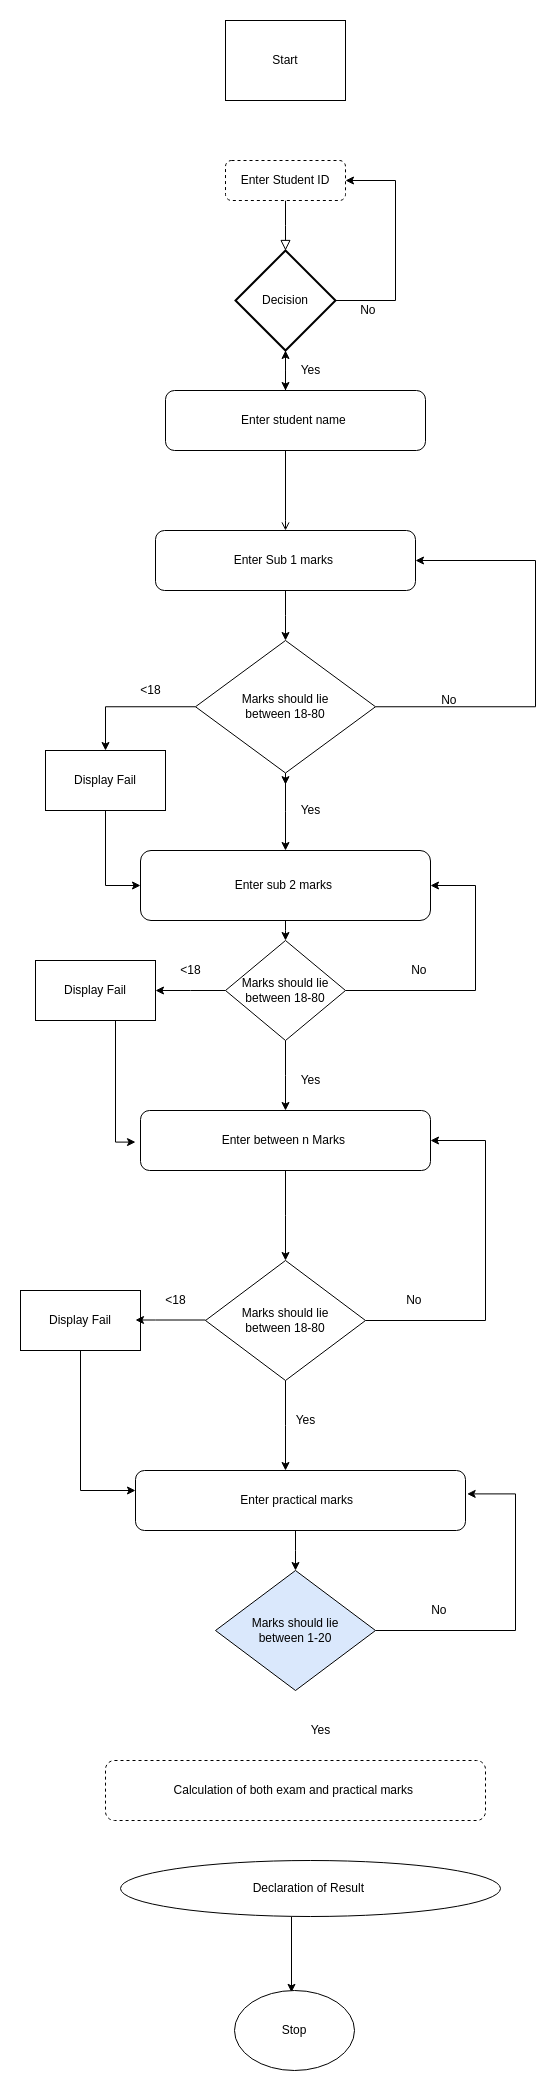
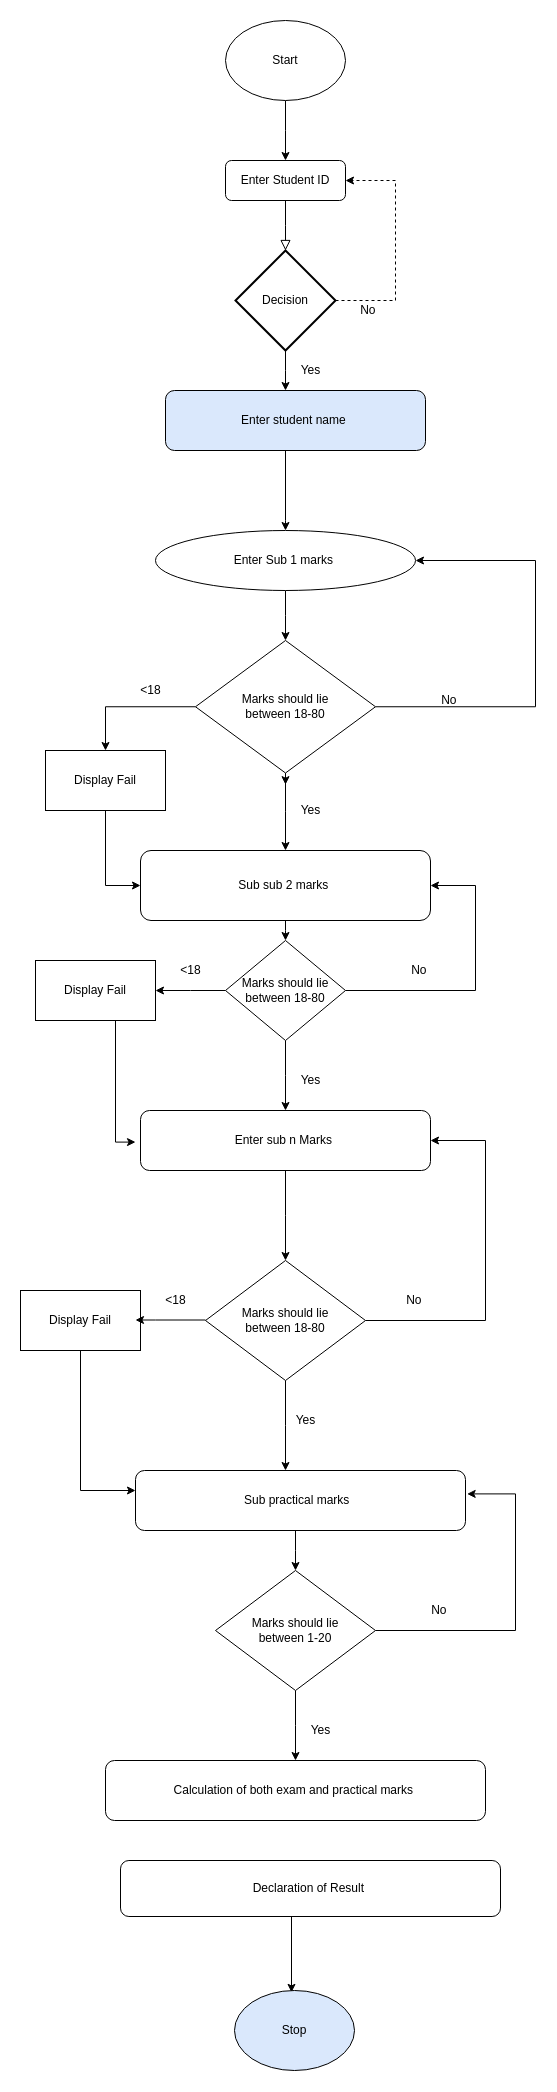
- <mxCell id="59" value="Start" style="whiteSpace=wrap;html=1;rounded=0;" vertex="1" parent="1"><mxGeometry x="225" y="20" width="120" height="80" as="geometry" /></mxCell>
+ <mxCell id="59" value="Start" style="ellipse;whiteSpace=wrap;html=1;" vertex="1" parent="1"><mxGeometry x="225" y="20" width="120" height="80" as="geometry" /></mxCell>
+ <mxCell id="58" style="edgeStyle=elbowEdgeStyle;rounded=0;orthogonalLoop=1;jettySize=auto;html=1;entryX=0.5;entryY=0;entryDx=0;entryDy=0;" edge="1" parent="1" source="59" target="3"><mxGeometry relative="1" as="geometry" /></mxCell>
- <mxCell id="3" value="Enter Student ID" style="rounded=1;whiteSpace=wrap;html=1;fontSize=12;glass=0;strokeWidth=1;shadow=0;dashed=1;" parent="1" vertex="1"><mxGeometry x="225" y="160" width="120" height="40" as="geometry" /></mxCell>
+ <mxCell id="3" value="Enter Student ID" style="rounded=1;whiteSpace=wrap;html=1;fontSize=12;glass=0;strokeWidth=1;shadow=0;" parent="1" vertex="1"><mxGeometry x="225" y="160" width="120" height="40" as="geometry" /></mxCell>
- <mxCell id="4" style="edgeStyle=orthogonalEdgeStyle;rounded=0;orthogonalLoop=1;jettySize=auto;html=1;exitX=1;exitY=0.5;exitDx=0;exitDy=0;exitPerimeter=0;entryX=1;entryY=0.5;entryDx=0;entryDy=0;" edge="1" parent="1" source="6" target="3"><mxGeometry relative="1" as="geometry"><Array as="points"><mxPoint x="395" y="300" /><mxPoint x="395" y="180" /></Array></mxGeometry></mxCell>
+ <mxCell id="4" style="edgeStyle=orthogonalEdgeStyle;rounded=0;orthogonalLoop=1;jettySize=auto;html=1;exitX=1;exitY=0.5;exitDx=0;exitDy=0;exitPerimeter=0;entryX=1;entryY=0.5;entryDx=0;entryDy=0;dashed=1;" edge="1" parent="1" source="6" target="3"><mxGeometry relative="1" as="geometry"><Array as="points"><mxPoint x="395" y="300" /><mxPoint x="395" y="180" /></Array></mxGeometry></mxCell>
- <mxCell id="8" value="" style="edgeStyle=elbowEdgeStyle;rounded=0;orthogonalLoop=1;jettySize=auto;html=1;" edge="1" parent="1" source="9" target="6"><mxGeometry relative="1" as="geometry" /></mxCell>
- <mxCell id="9" value="Enter student name&amp;nbsp;" style="rounded=1;whiteSpace=wrap;html=1;" vertex="1" parent="1"><mxGeometry x="165" y="390" width="260" height="60" as="geometry" /></mxCell>
+ <mxCell id="9" value="Enter student name&amp;nbsp;" style="rounded=1;whiteSpace=wrap;html=1;fillColor=#dae8fc;" vertex="1" parent="1"><mxGeometry x="165" y="390" width="260" height="60" as="geometry" /></mxCell>
- <mxCell id="7" style="edgeStyle=orthogonalEdgeStyle;rounded=0;orthogonalLoop=1;jettySize=auto;html=1;exitX=0.5;exitY=1;exitDx=0;exitDy=0;entryX=0.5;entryY=0;entryDx=0;entryDy=0;endArrow=open;" edge="1" parent="1" source="9" target="11"><mxGeometry relative="1" as="geometry"><Array as="points"><mxPoint x="285" y="450" /><mxPoint x="285" y="520" /></Array></mxGeometry></mxCell>
+ <mxCell id="7" style="edgeStyle=orthogonalEdgeStyle;rounded=0;orthogonalLoop=1;jettySize=auto;html=1;exitX=0.5;exitY=1;exitDx=0;exitDy=0;entryX=0.5;entryY=0;entryDx=0;entryDy=0;" edge="1" parent="1" source="9" target="11"><mxGeometry relative="1" as="geometry"><Array as="points"><mxPoint x="285" y="450" /><mxPoint x="285" y="520" /></Array></mxGeometry></mxCell>
- <mxCell id="11" value="Enter Sub 1 marks&amp;nbsp;" style="rounded=1;whiteSpace=wrap;html=1;" vertex="1" parent="1"><mxGeometry x="155" y="530" width="260" height="60" as="geometry" /></mxCell>
+ <mxCell id="11" value="Enter Sub 1 marks&amp;nbsp;" style="ellipse;whiteSpace=wrap;html=1;" vertex="1" parent="1"><mxGeometry x="155" y="530" width="260" height="60" as="geometry" /></mxCell>
- <mxCell id="13" value="Enter sub 2 marks&amp;nbsp;" style="rounded=1;whiteSpace=wrap;html=1;" vertex="1" parent="1"><mxGeometry x="140" y="850" width="290" height="70" as="geometry" /></mxCell>
+ <mxCell id="13" value="Sub sub 2 marks&amp;nbsp;" style="rounded=1;whiteSpace=wrap;html=1;" vertex="1" parent="1"><mxGeometry x="140" y="850" width="290" height="70" as="geometry" /></mxCell>
- <mxCell id="17" value="Enter between n Marks&amp;nbsp;" style="rounded=1;whiteSpace=wrap;html=1;" vertex="1" parent="1"><mxGeometry x="140" y="1110" width="290" height="60" as="geometry" /></mxCell>
+ <mxCell id="17" value="Enter sub n Marks&amp;nbsp;" style="rounded=1;whiteSpace=wrap;html=1;" vertex="1" parent="1"><mxGeometry x="140" y="1110" width="290" height="60" as="geometry" /></mxCell>
- <mxCell id="20" value="Enter practical marks&amp;nbsp;&amp;nbsp;" style="rounded=1;whiteSpace=wrap;html=1;" vertex="1" parent="1"><mxGeometry x="135" y="1470" width="330" height="60" as="geometry" /></mxCell>
+ <mxCell id="20" value="Sub practical marks&amp;nbsp;&amp;nbsp;" style="rounded=1;whiteSpace=wrap;html=1;" vertex="1" parent="1"><mxGeometry x="135" y="1470" width="330" height="60" as="geometry" /></mxCell>
- <mxCell id="54" value="&lt;span&gt;Marks should lie&lt;/span&gt;&lt;br&gt;&lt;span&gt;between 1-20&lt;/span&gt;" style="rhombus;whiteSpace=wrap;html=1;fillColor=#dae8fc;" vertex="1" parent="1"><mxGeometry x="215" y="1570" width="160" height="120" as="geometry" /></mxCell>
+ <mxCell id="54" value="&lt;span&gt;Marks should lie&lt;/span&gt;&lt;br&gt;&lt;span&gt;between 1-20&lt;/span&gt;" style="rhombus;whiteSpace=wrap;html=1;" vertex="1" parent="1"><mxGeometry x="215" y="1570" width="160" height="120" as="geometry" /></mxCell>
+ <mxCell id="52" style="edgeStyle=elbowEdgeStyle;rounded=0;orthogonalLoop=1;jettySize=auto;html=1;exitX=0.5;exitY=1;exitDx=0;exitDy=0;entryX=0.5;entryY=0;entryDx=0;entryDy=0;" edge="1" parent="1" source="54" target="18"><mxGeometry relative="1" as="geometry" /></mxCell>
- <mxCell id="18" value="Calculation of both exam and practical marks&amp;nbsp;" style="rounded=1;whiteSpace=wrap;html=1;dashed=1;" vertex="1" parent="1"><mxGeometry x="105" y="1760" width="380" height="60" as="geometry" /></mxCell>
+ <mxCell id="18" value="Calculation of both exam and practical marks&amp;nbsp;" style="rounded=1;whiteSpace=wrap;html=1;" vertex="1" parent="1"><mxGeometry x="105" y="1760" width="380" height="60" as="geometry" /></mxCell>
- <mxCell id="15" value="Declaration of Result&amp;nbsp;" style="ellipse;whiteSpace=wrap;html=1;" vertex="1" parent="1"><mxGeometry x="120" y="1860" width="380" height="56" as="geometry" /></mxCell>
+ <mxCell id="15" value="Declaration of Result&amp;nbsp;" style="rounded=1;whiteSpace=wrap;html=1;" vertex="1" parent="1"><mxGeometry x="120" y="1860" width="380" height="56" as="geometry" /></mxCell>
- <mxCell id="57" value="Stop" style="ellipse;whiteSpace=wrap;html=1;" vertex="1" parent="1"><mxGeometry x="234" y="1990" width="120" height="80" as="geometry" /></mxCell>
+ <mxCell id="57" value="Stop" style="ellipse;whiteSpace=wrap;html=1;fillColor=#dae8fc;" vertex="1" parent="1"><mxGeometry x="234" y="1990" width="120" height="80" as="geometry" /></mxCell>
